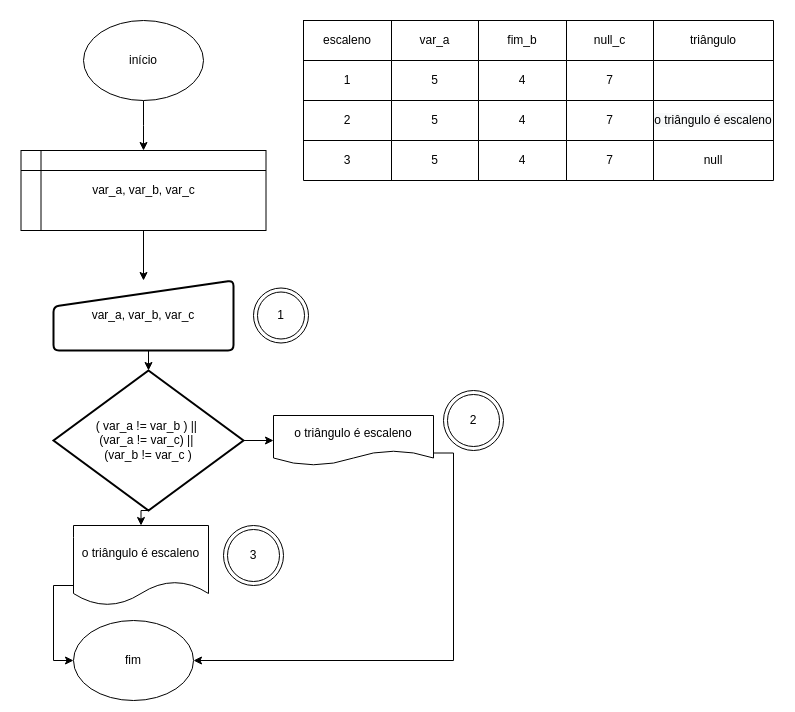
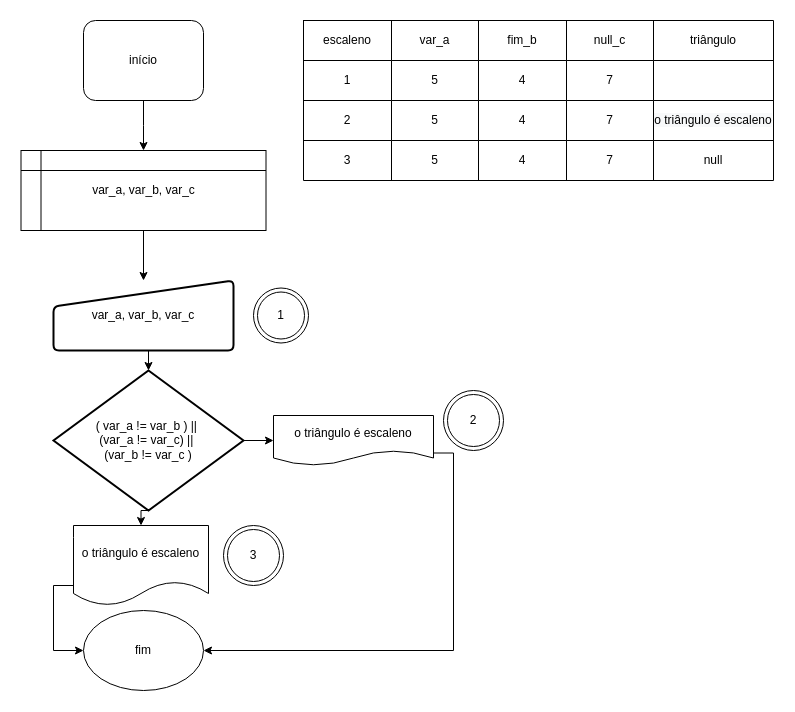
- <mxCell id="3" value="início" style="ellipse;whiteSpace=wrap;html=1;" parent="1" vertex="1"><mxGeometry x="83" y="20" width="120" height="80" as="geometry" /></mxCell>
+ <mxCell id="3" value="início" style="whiteSpace=wrap;html=1;rounded=1;" parent="1" vertex="1"><mxGeometry x="83" y="20" width="120" height="80" as="geometry" /></mxCell>
- <mxCell id="11" value="fim" style="ellipse;whiteSpace=wrap;html=1;" parent="1" vertex="1"><mxGeometry x="73" y="620" width="120" height="80" as="geometry" /></mxCell>
+ <mxCell id="11" value="fim" style="ellipse;whiteSpace=wrap;html=1;" parent="1" vertex="1"><mxGeometry x="83" y="610" width="120" height="80" as="geometry" /></mxCell>
